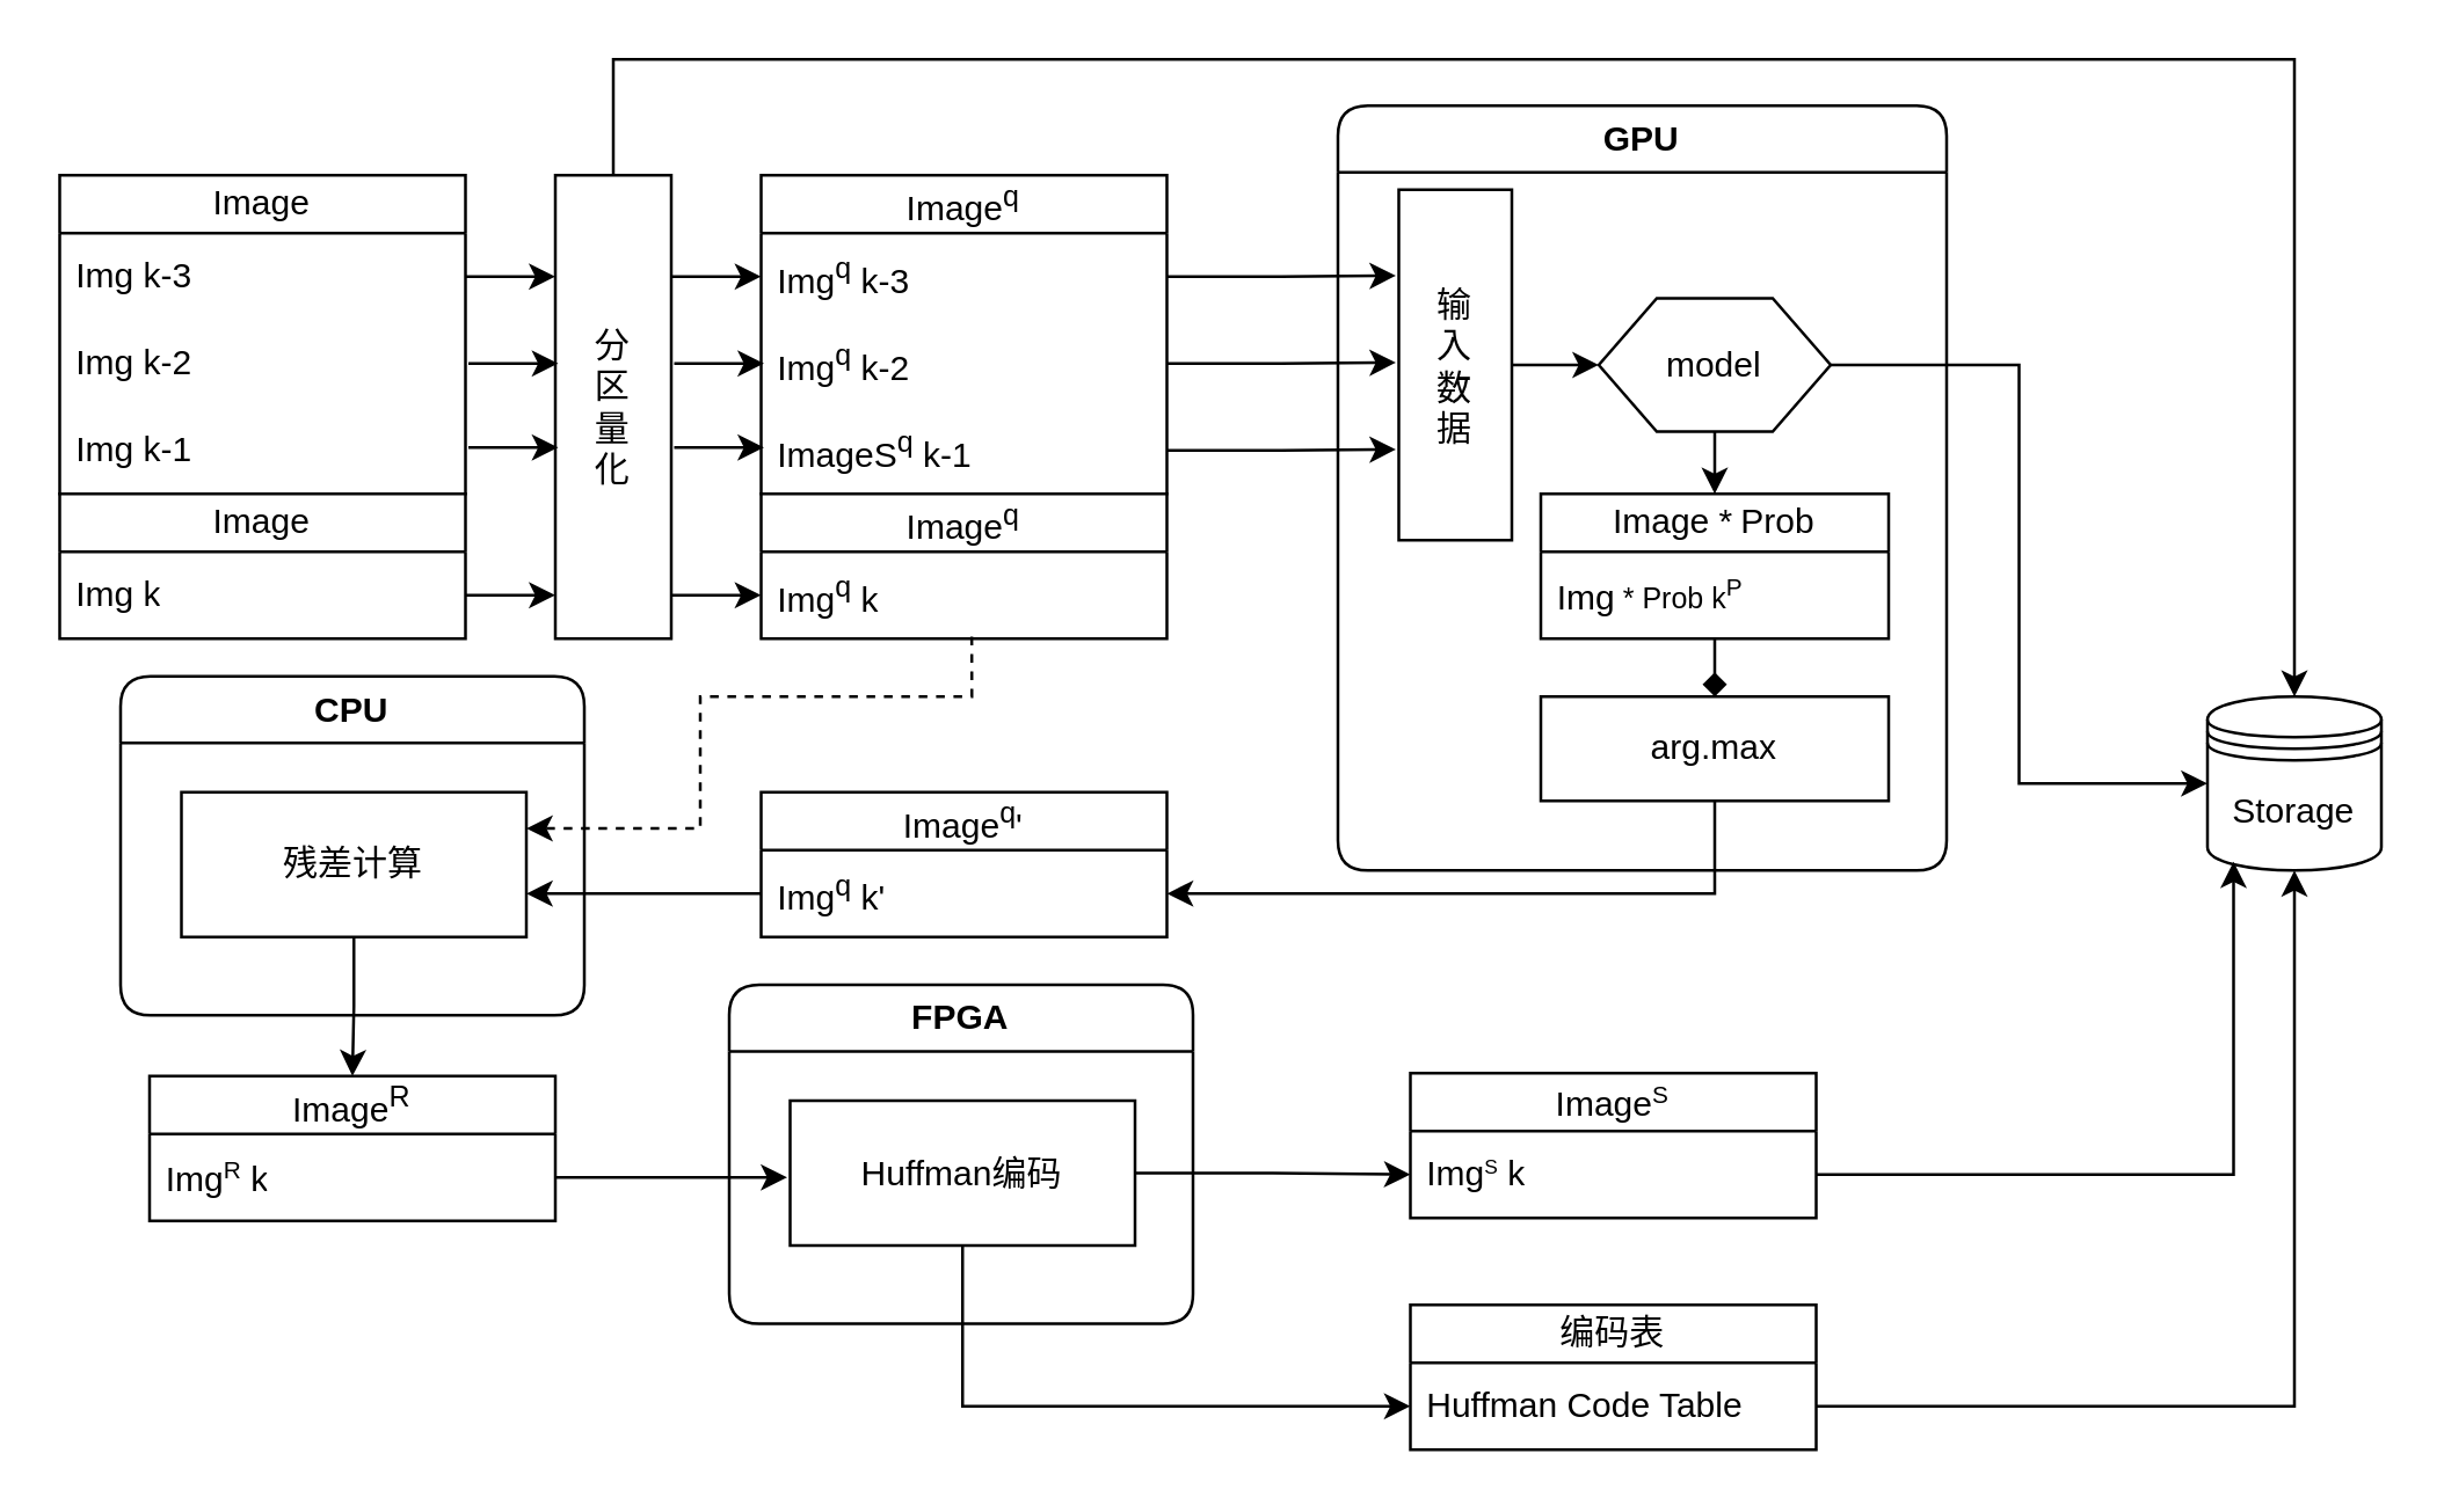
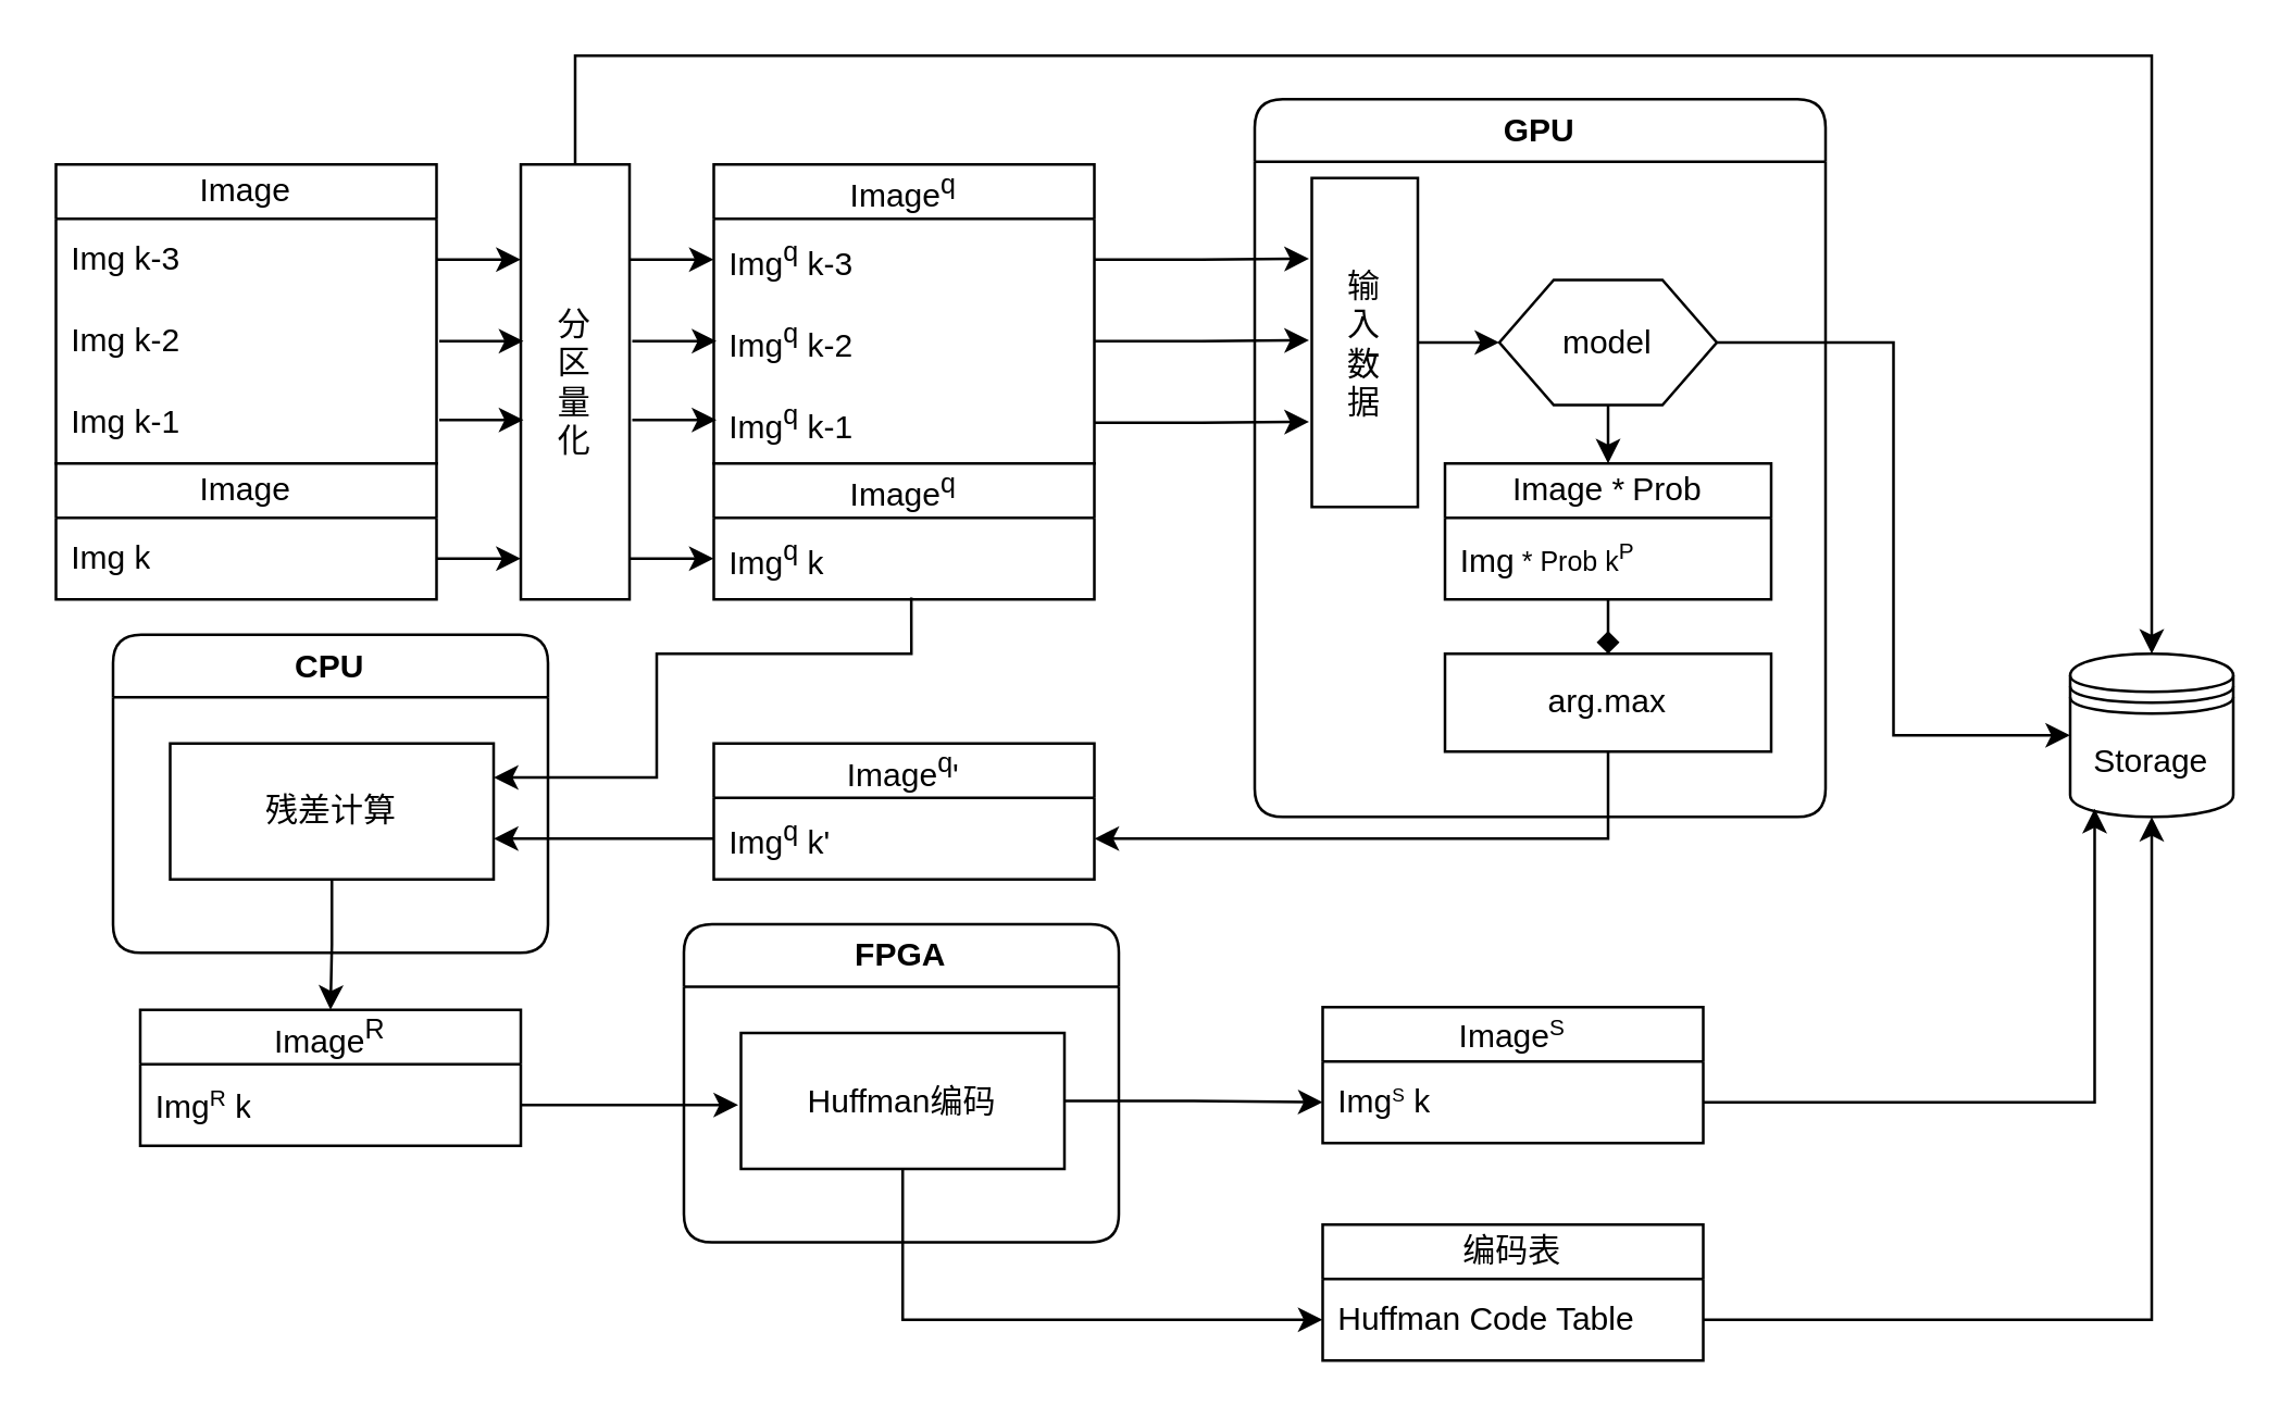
- <mxCell id="8" value="ImageS&lt;sup&gt;q&lt;/sup&gt; k-1" style="text;strokeColor=none;fillColor=none;align=left;verticalAlign=middle;spacingLeft=4;spacingRight=4;overflow=hidden;points=[[0,0.5],[1,0.5]];portConstraint=eastwest;rotatable=0;whiteSpace=wrap;html=1;" vertex="1" parent="2"><mxGeometry y="80" width="140" height="30" as="geometry" /></mxCell>
+ <mxCell id="8" value="Img&lt;sup&gt;q&lt;/sup&gt; k-1" style="text;strokeColor=none;fillColor=none;align=left;verticalAlign=middle;spacingLeft=4;spacingRight=4;overflow=hidden;points=[[0,0.5],[1,0.5]];portConstraint=eastwest;rotatable=0;whiteSpace=wrap;html=1;" vertex="1" parent="2"><mxGeometry y="80" width="140" height="30" as="geometry" /></mxCell>
- <mxCell id="21" style="edgeStyle=orthogonalEdgeStyle;rounded=0;orthogonalLoop=1;jettySize=auto;html=1;entryX=1;entryY=0.25;entryDx=0;entryDy=0;exitX=0.519;exitY=0.978;exitDx=0;exitDy=0;exitPerimeter=0;dashed=1;" edge="1" parent="1" source="44" target="39"><mxGeometry relative="1" as="geometry"><Array as="points"><mxPoint x="335" y="240" /><mxPoint x="241" y="240" /><mxPoint x="241" y="286" /></Array></mxGeometry></mxCell>
+ <mxCell id="21" style="edgeStyle=orthogonalEdgeStyle;rounded=0;orthogonalLoop=1;jettySize=auto;html=1;entryX=1;entryY=0.25;entryDx=0;entryDy=0;exitX=0.519;exitY=0.978;exitDx=0;exitDy=0;exitPerimeter=0;" edge="1" parent="1" source="44" target="39"><mxGeometry relative="1" as="geometry"><Array as="points"><mxPoint x="335" y="240" /><mxPoint x="241" y="240" /><mxPoint x="241" y="286" /></Array></mxGeometry></mxCell>
